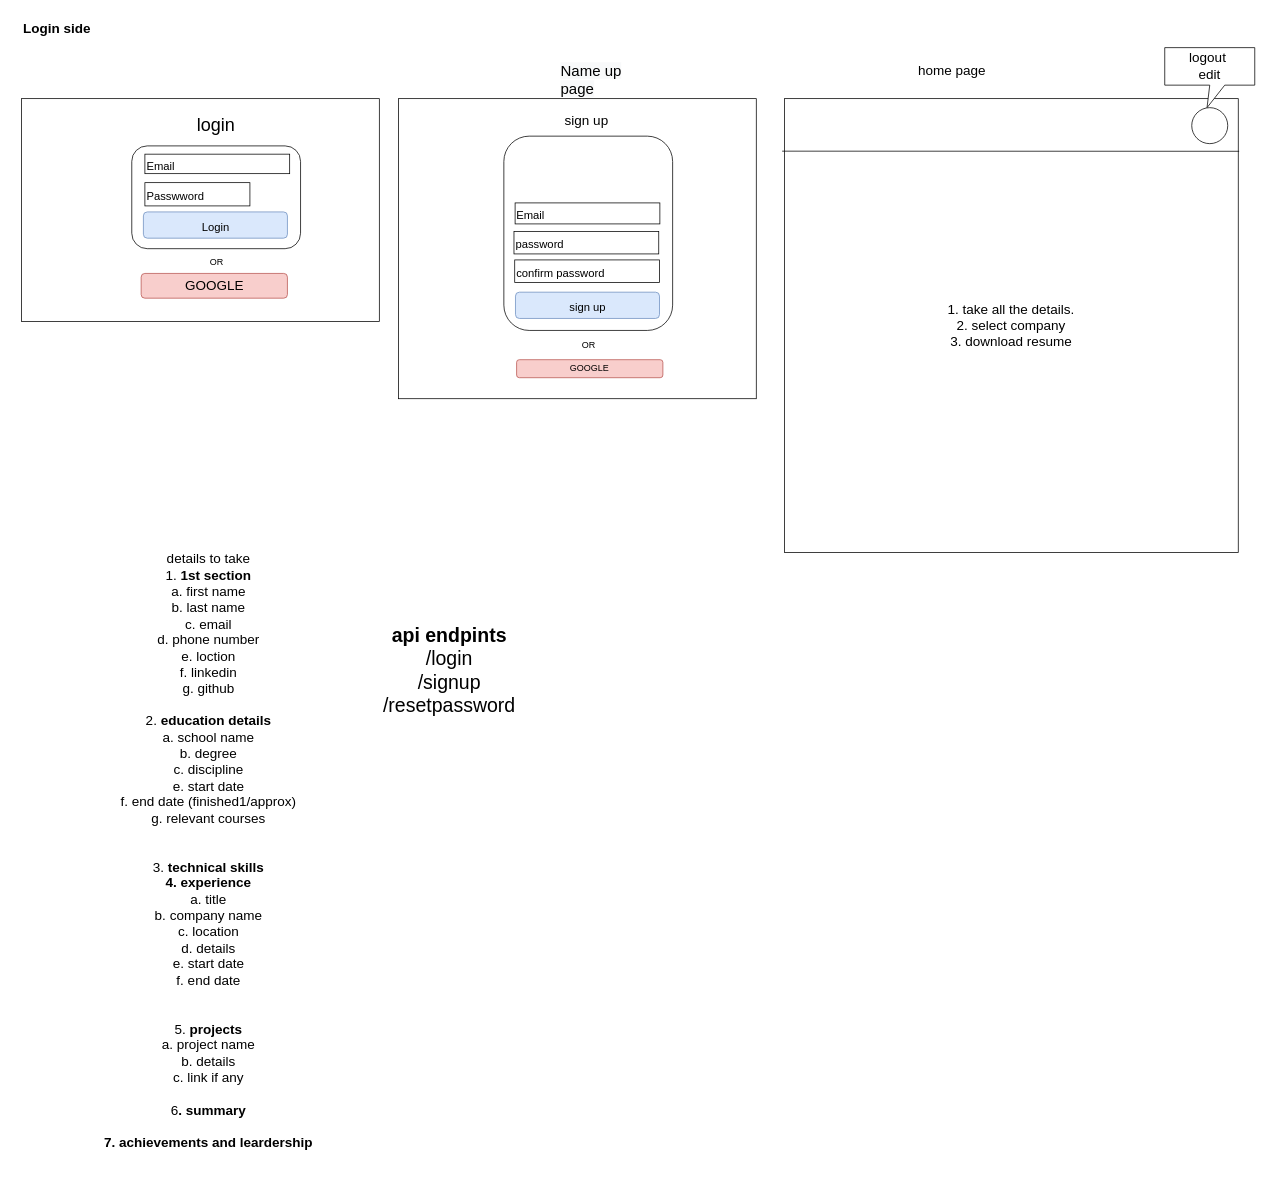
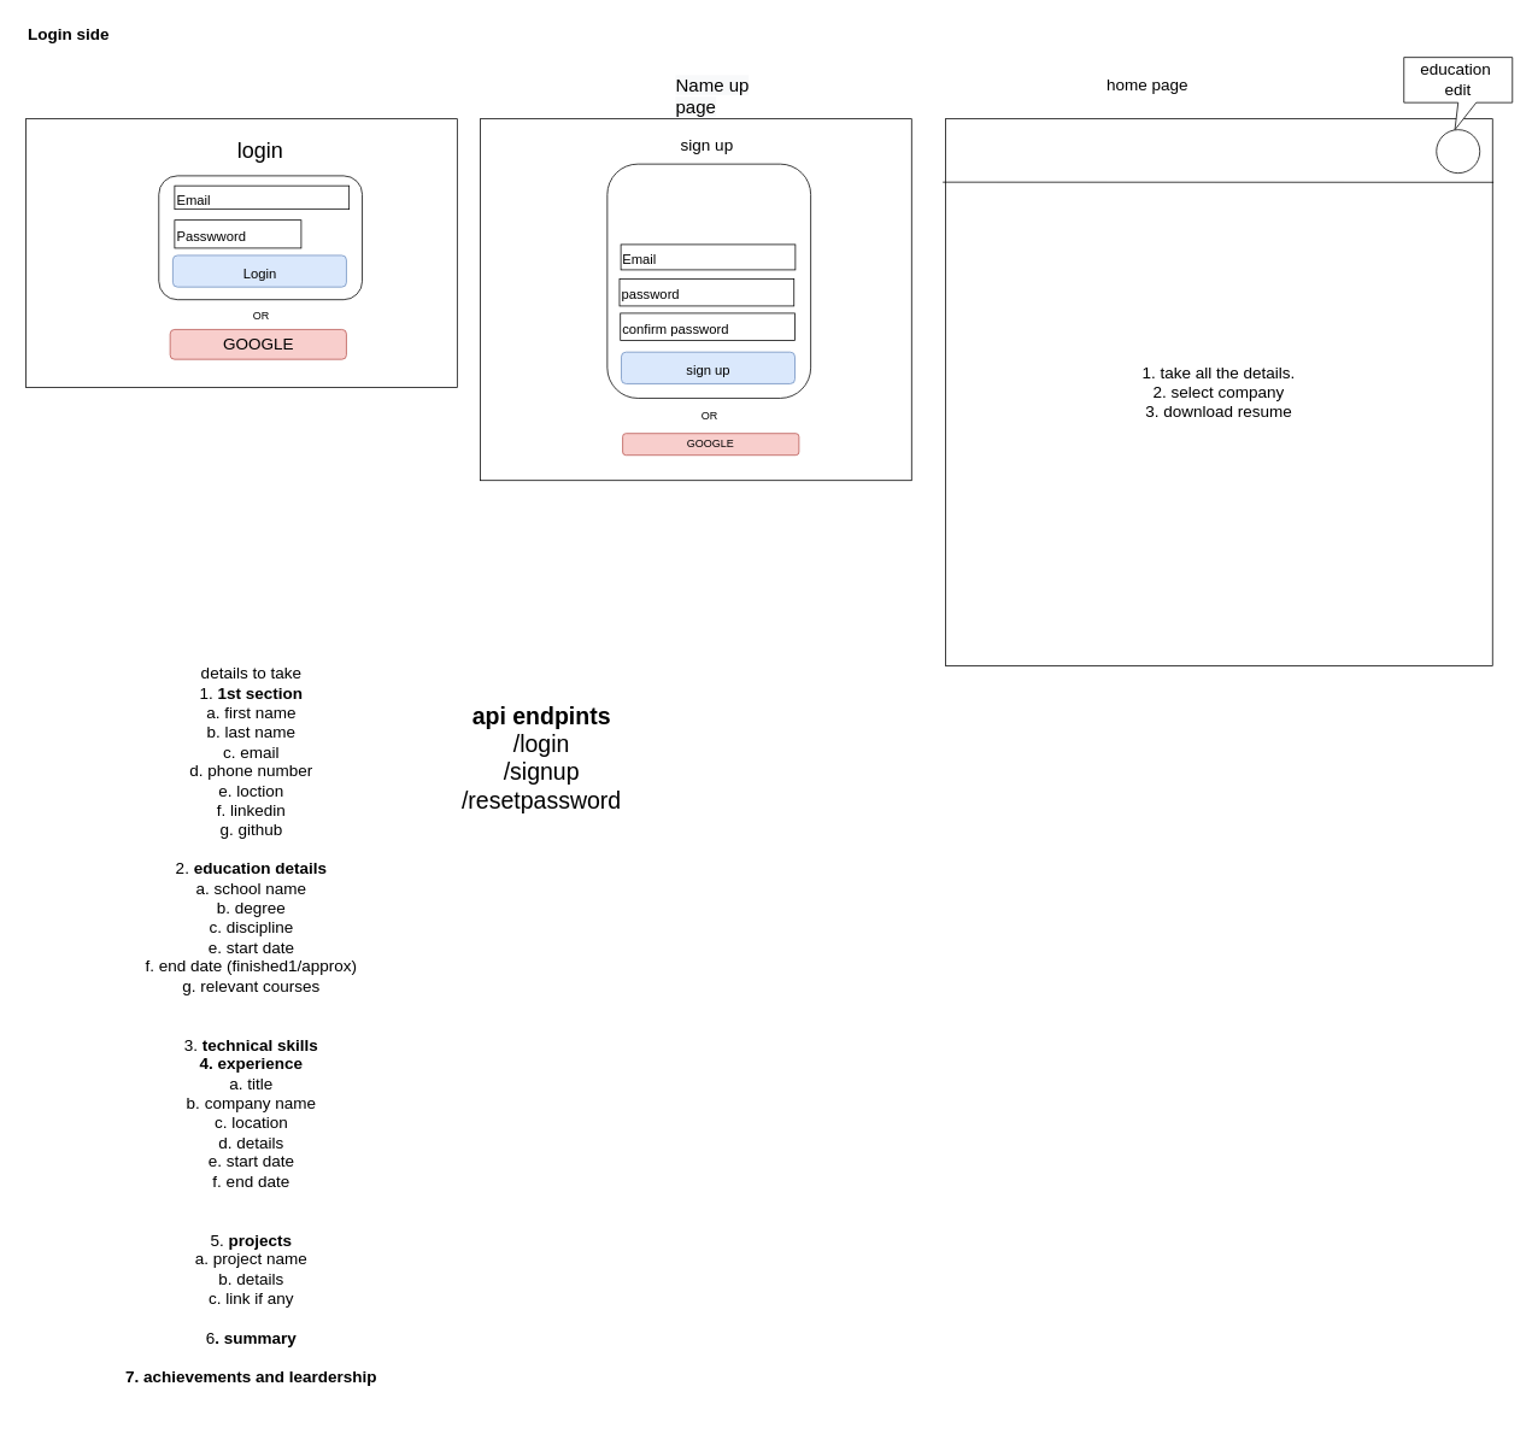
- <mxCell id="26" value="logout&amp;nbsp;&lt;br&gt;edit" style="shape=callout;whiteSpace=wrap;html=1;perimeter=calloutPerimeter;fontSize=18;position2=0.47;" vertex="1" parent="1"><mxGeometry x="1552" y="63" width="120" height="80" as="geometry" /></mxCell>
+ <mxCell id="26" value="education&amp;nbsp;&lt;br&gt;edit" style="shape=callout;whiteSpace=wrap;html=1;perimeter=calloutPerimeter;fontSize=18;position2=0.47;" vertex="1" parent="1"><mxGeometry x="1552" y="63" width="120" height="80" as="geometry" /></mxCell>
- <mxCell id="27" value="&lt;font style=&quot;font-size: 26px;&quot;&gt;&lt;b&gt;api endpints&lt;br&gt;&lt;/b&gt;/login&lt;br&gt;/signup&lt;br&gt;/resetpassword&lt;br&gt;&lt;br&gt;&lt;/font&gt;" style="text;html=1;align=center;verticalAlign=middle;resizable=0;points=[];autosize=1;strokeColor=none;fillColor=none;fontSize=18;" vertex="1" parent="1"><mxGeometry x="501" y="825" width="194" height="168" as="geometry" /></mxCell>
+ <mxCell id="27" value="&lt;font style=&quot;font-size: 26px;&quot;&gt;&lt;b&gt;api endpints&lt;br&gt;&lt;/b&gt;/login&lt;br&gt;/signup&lt;br&gt;/resetpassword&lt;br&gt;&lt;br&gt;&lt;/font&gt;" style="text;html=1;align=center;verticalAlign=middle;resizable=0;points=[];autosize=1;strokeColor=none;fillColor=none;fontSize=18;" vertex="1" parent="1"><mxGeometry x="501" y="770" width="194" height="168" as="geometry" /></mxCell>
